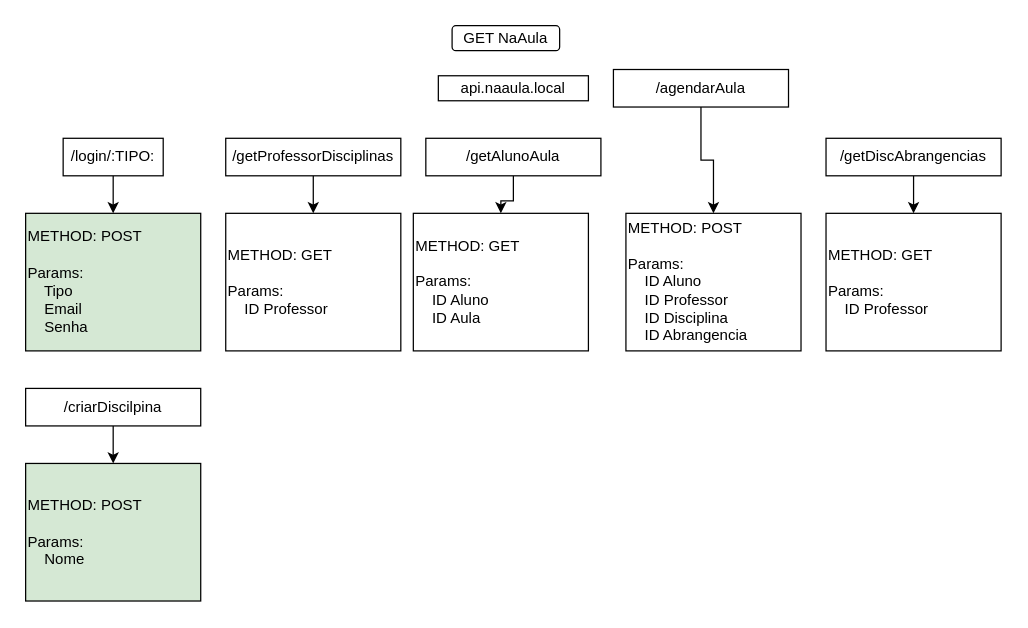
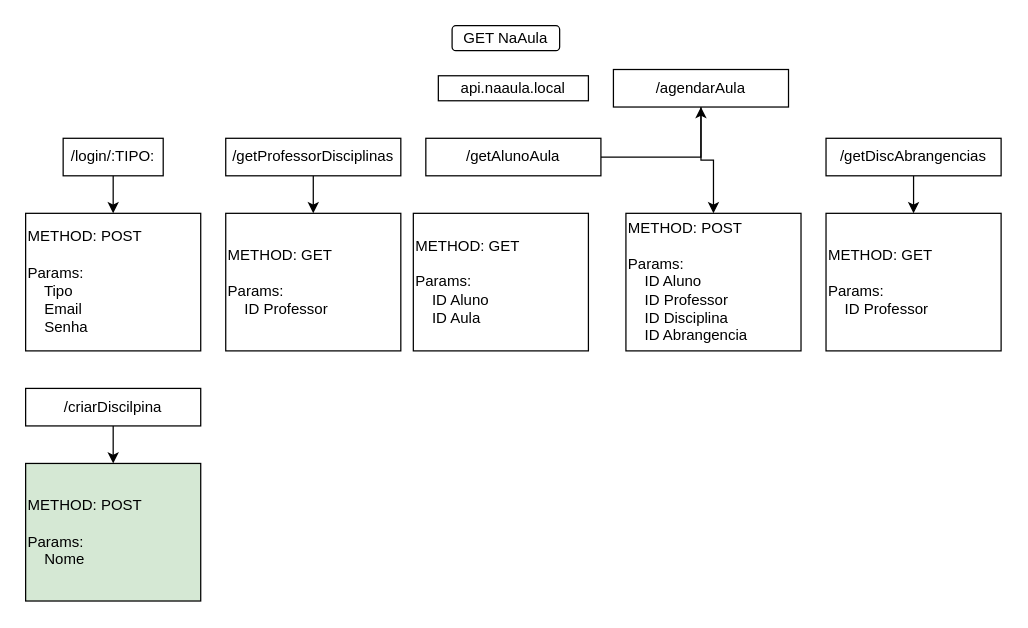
- <mxCell id="10" style="edgeStyle=orthogonalEdgeStyle;rounded=0;orthogonalLoop=1;jettySize=auto;html=1;entryX=0.5;entryY=0;entryDx=0;entryDy=0;" edge="1" parent="1" source="11" target="12"><mxGeometry relative="1" as="geometry" /></mxCell>
+ <mxCell id="10" style="edgeStyle=orthogonalEdgeStyle;rounded=0;orthogonalLoop=1;jettySize=auto;html=1;" edge="1" parent="1" source="11" target="14"><mxGeometry relative="1" as="geometry" /></mxCell>
- <mxCell id="9" value="&lt;span&gt;METHOD: POST&lt;/span&gt;&lt;br&gt;&lt;br&gt;&lt;span&gt;Params:&lt;/span&gt;&lt;br&gt;&lt;span&gt;&amp;nbsp; &amp;nbsp; Tipo&lt;/span&gt;&lt;br&gt;&amp;nbsp; &amp;nbsp; Email&lt;br&gt;&amp;nbsp; &amp;nbsp; Senha" style="rounded=0;whiteSpace=wrap;html=1;align=left;fillColor=#d5e8d4;" vertex="1" parent="1"><mxGeometry x="20" y="170" width="140" height="110" as="geometry" /></mxCell>
+ <mxCell id="9" value="&lt;span&gt;METHOD: POST&lt;/span&gt;&lt;br&gt;&lt;br&gt;&lt;span&gt;Params:&lt;/span&gt;&lt;br&gt;&lt;span&gt;&amp;nbsp; &amp;nbsp; Tipo&lt;/span&gt;&lt;br&gt;&amp;nbsp; &amp;nbsp; Email&lt;br&gt;&amp;nbsp; &amp;nbsp; Senha" style="rounded=0;whiteSpace=wrap;html=1;align=left;" vertex="1" parent="1"><mxGeometry x="20" y="170" width="140" height="110" as="geometry" /></mxCell>
